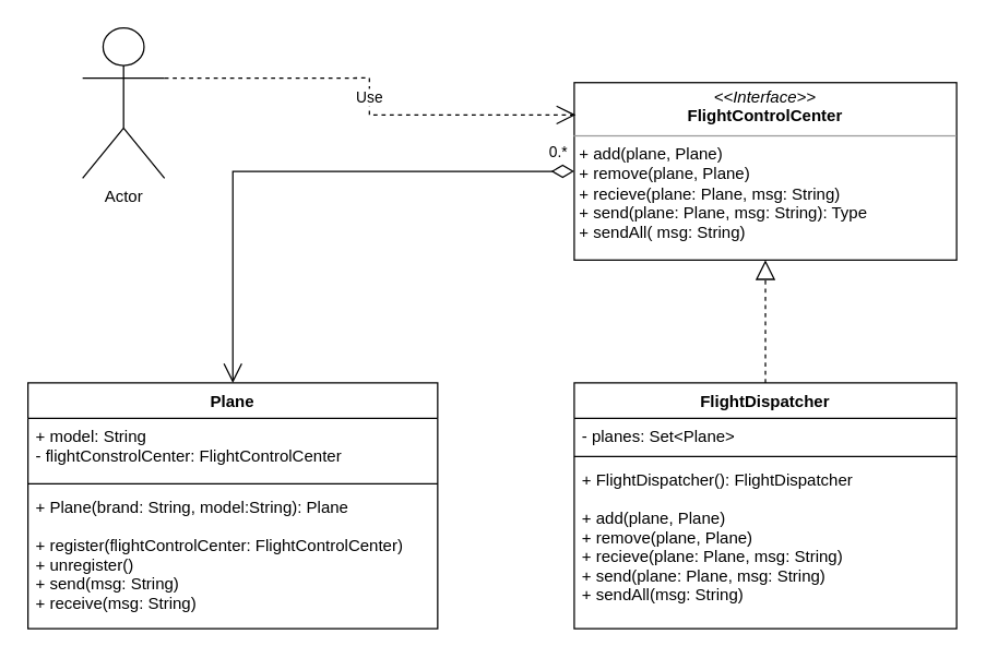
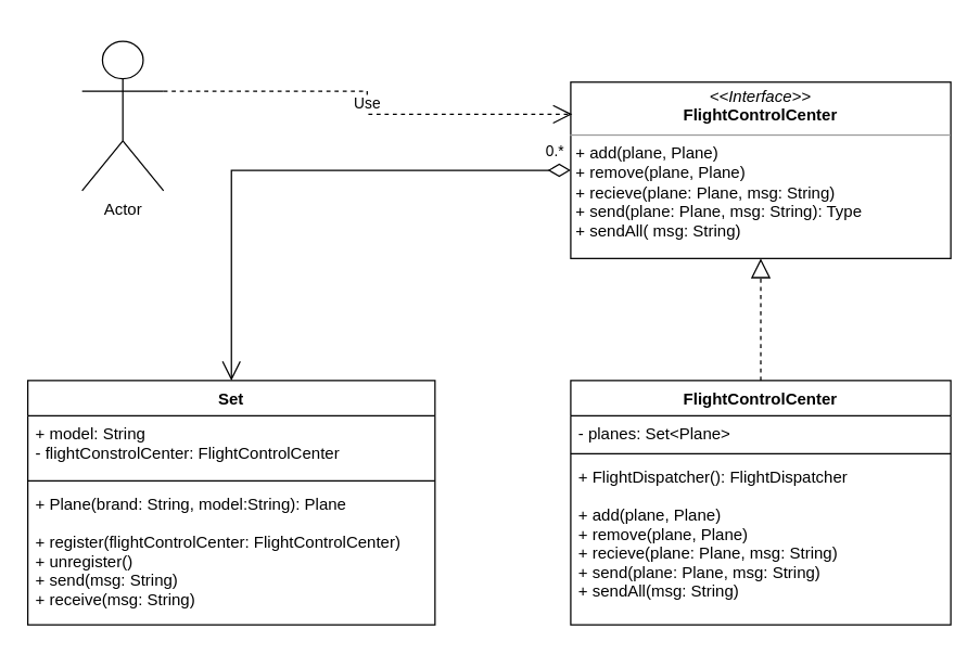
- <mxCell id="3" value="Actor" style="shape=umlActor;verticalLabelPosition=bottom;verticalAlign=top;html=1;outlineConnect=0;" parent="1" vertex="1"><mxGeometry x="60" y="20" width="60" height="110" as="geometry" /></mxCell>
+ <mxCell id="3" value="Actor" style="shape=umlActor;verticalLabelPosition=bottom;verticalAlign=top;html=1;outlineConnect=0;" parent="1" vertex="1"><mxGeometry x="60" y="30" width="60" height="110" as="geometry" /></mxCell>
- <mxCell id="9" value="Plane" style="swimlane;fontStyle=1;align=center;verticalAlign=top;childLayout=stackLayout;horizontal=1;startSize=26;horizontalStack=0;resizeParent=1;resizeParentMax=0;resizeLast=0;collapsible=1;marginBottom=0;" parent="1" vertex="1"><mxGeometry x="20" y="280" width="300" height="180" as="geometry" /></mxCell>
+ <mxCell id="9" value="Set" style="swimlane;fontStyle=1;align=center;verticalAlign=top;childLayout=stackLayout;horizontal=1;startSize=26;horizontalStack=0;resizeParent=1;resizeParentMax=0;resizeLast=0;collapsible=1;marginBottom=0;" parent="1" vertex="1"><mxGeometry x="20" y="280" width="300" height="180" as="geometry" /></mxCell>
- <mxCell id="4" value="FlightDispatcher" style="swimlane;fontStyle=1;align=center;verticalAlign=top;childLayout=stackLayout;horizontal=1;startSize=26;horizontalStack=0;resizeParent=1;resizeParentMax=0;resizeLast=0;collapsible=1;marginBottom=0;" parent="1" vertex="1"><mxGeometry x="420" y="280" width="280" height="180" as="geometry" /></mxCell>
+ <mxCell id="4" value="FlightControlCenter" style="swimlane;fontStyle=1;align=center;verticalAlign=top;childLayout=stackLayout;horizontal=1;startSize=26;horizontalStack=0;resizeParent=1;resizeParentMax=0;resizeLast=0;collapsible=1;marginBottom=0;" parent="1" vertex="1"><mxGeometry x="420" y="280" width="280" height="180" as="geometry" /></mxCell>
